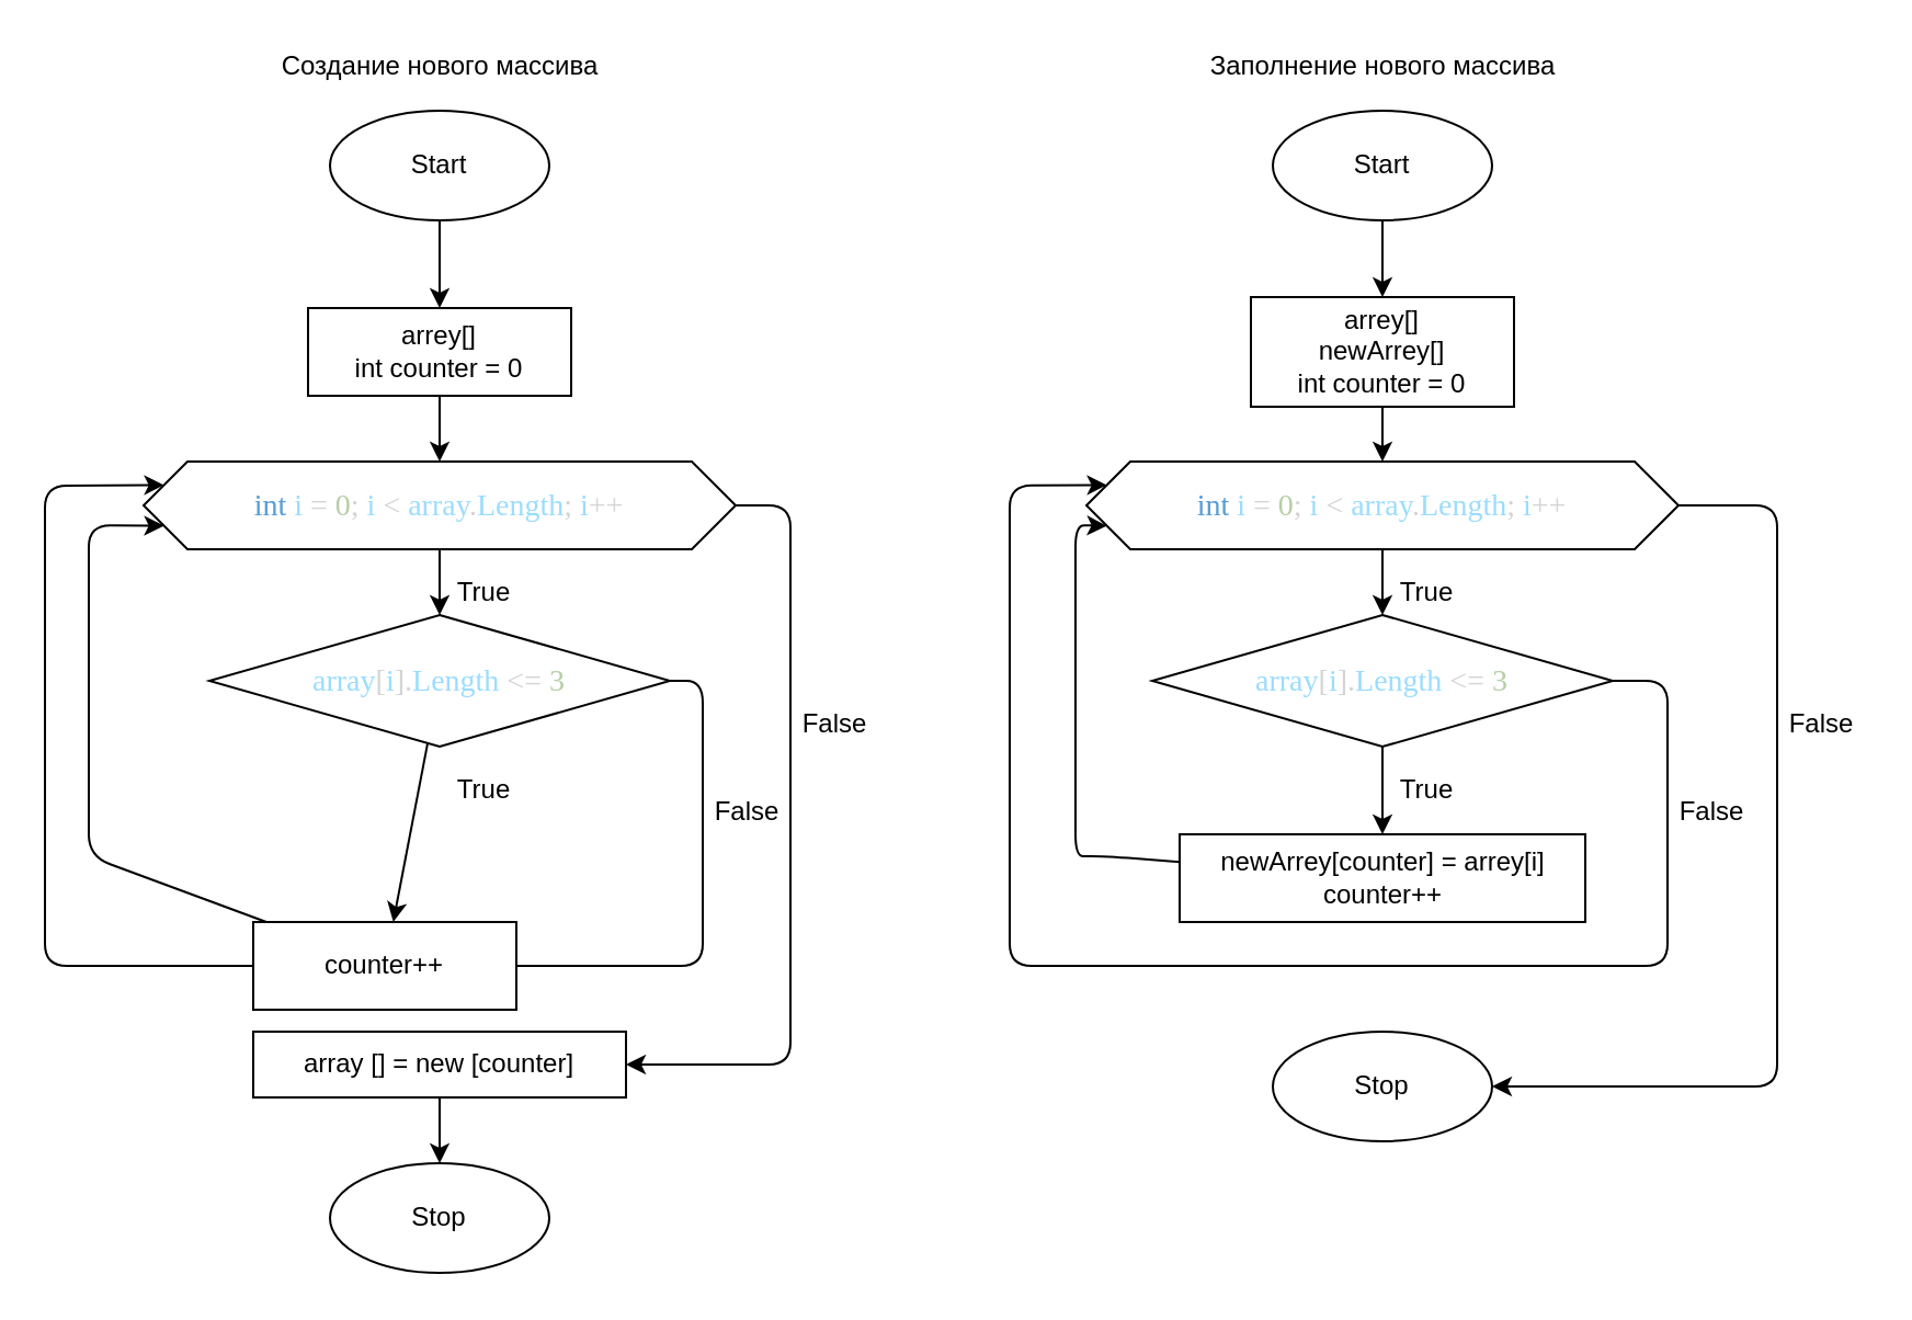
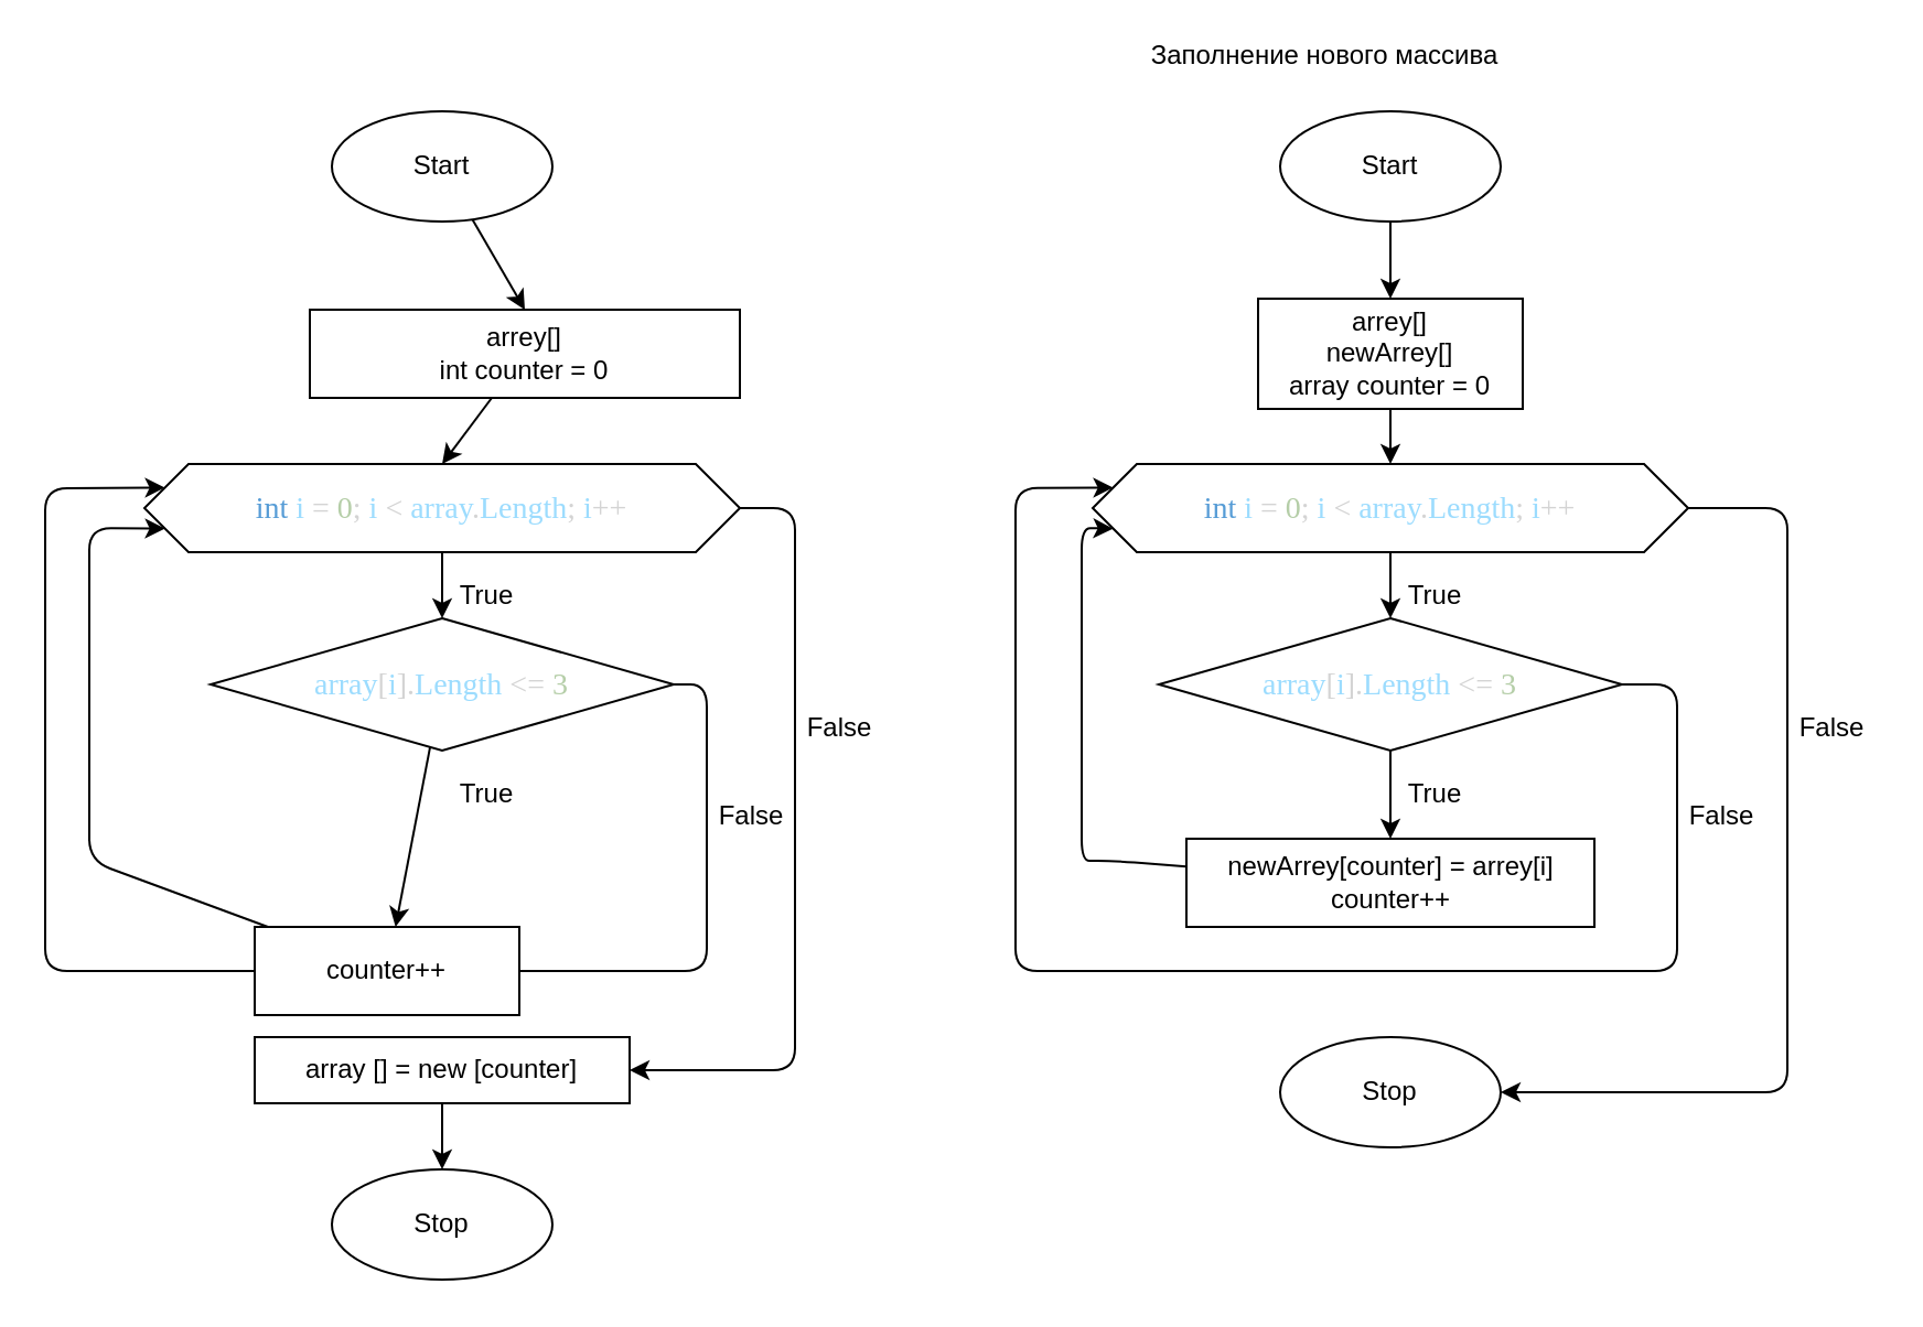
- <mxCell id="5" value="Создание нового массива" style="text;html=1;align=center;verticalAlign=middle;resizable=0;points=[];autosize=1;strokeColor=none;fillColor=none;" vertex="1" parent="1"><mxGeometry x="120" width="160" height="20" as="geometry" y="20" /></mxCell>
- <mxCell id="22" value="Заполнение нового массива" style="text;html=1;align=center;verticalAlign=middle;resizable=0;points=[];autosize=1;strokeColor=none;fillColor=none;" vertex="1" parent="1"><mxGeometry x="545" width="170" height="20" as="geometry" y="20" /></mxCell>
+ <mxCell id="22" value="Заполнение нового массива" style="text;html=1;align=center;verticalAlign=middle;resizable=0;points=[];autosize=1;strokeColor=none;fillColor=none;" vertex="1" parent="1"><mxGeometry x="515" y="15" width="170" height="20" as="geometry" /></mxCell>
- <mxCell id="7" value="arrey[]&lt;br&gt;int counter = 0" style="rounded=0;whiteSpace=wrap;html=1;" vertex="1" parent="1"><mxGeometry x="140" y="140" width="120" height="40" as="geometry" /></mxCell>
+ <mxCell id="7" value="arrey[]&lt;br&gt;int counter = 0" style="rounded=0;whiteSpace=wrap;html=1;" vertex="1" parent="1"><mxGeometry x="140" y="140" width="195" height="40" as="geometry" /></mxCell>
- <mxCell id="24" value="arrey[]&lt;br&gt;newArrey[]&lt;br&gt;int counter = 0" style="rounded=0;whiteSpace=wrap;html=1;" vertex="1" parent="1"><mxGeometry x="570" y="135" width="120" height="50" as="geometry" /></mxCell>
+ <mxCell id="24" value="arrey[]&lt;br&gt;newArrey[]&lt;br&gt;array counter = 0" style="rounded=0;whiteSpace=wrap;html=1;" vertex="1" parent="1"><mxGeometry x="570" y="135" width="120" height="50" as="geometry" /></mxCell>
